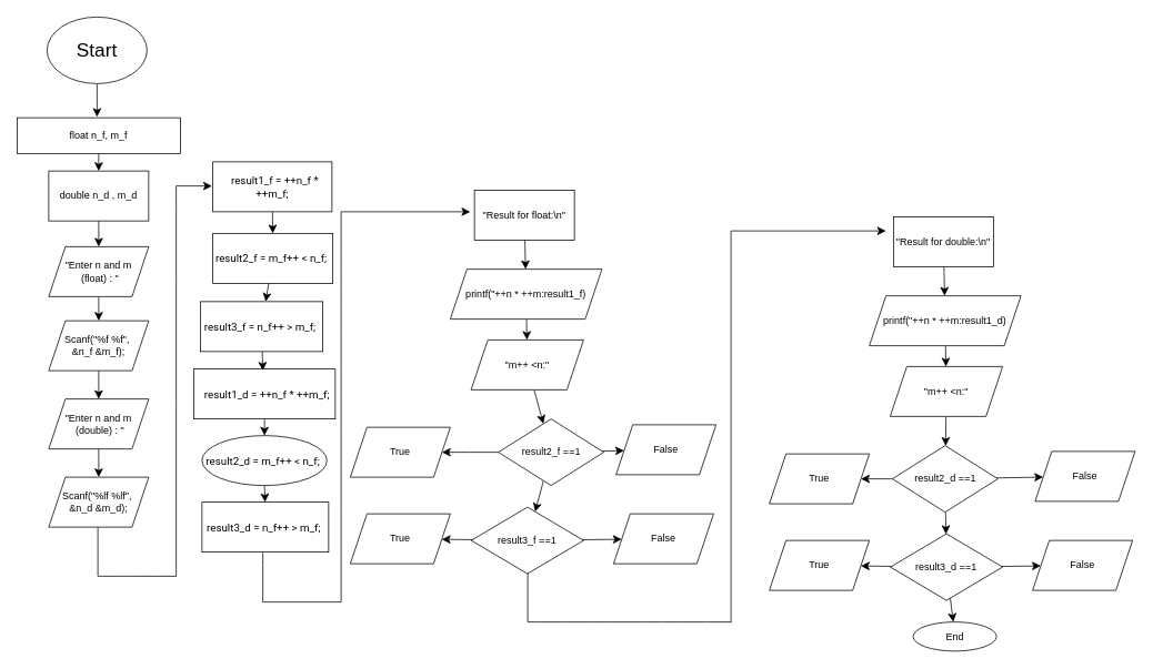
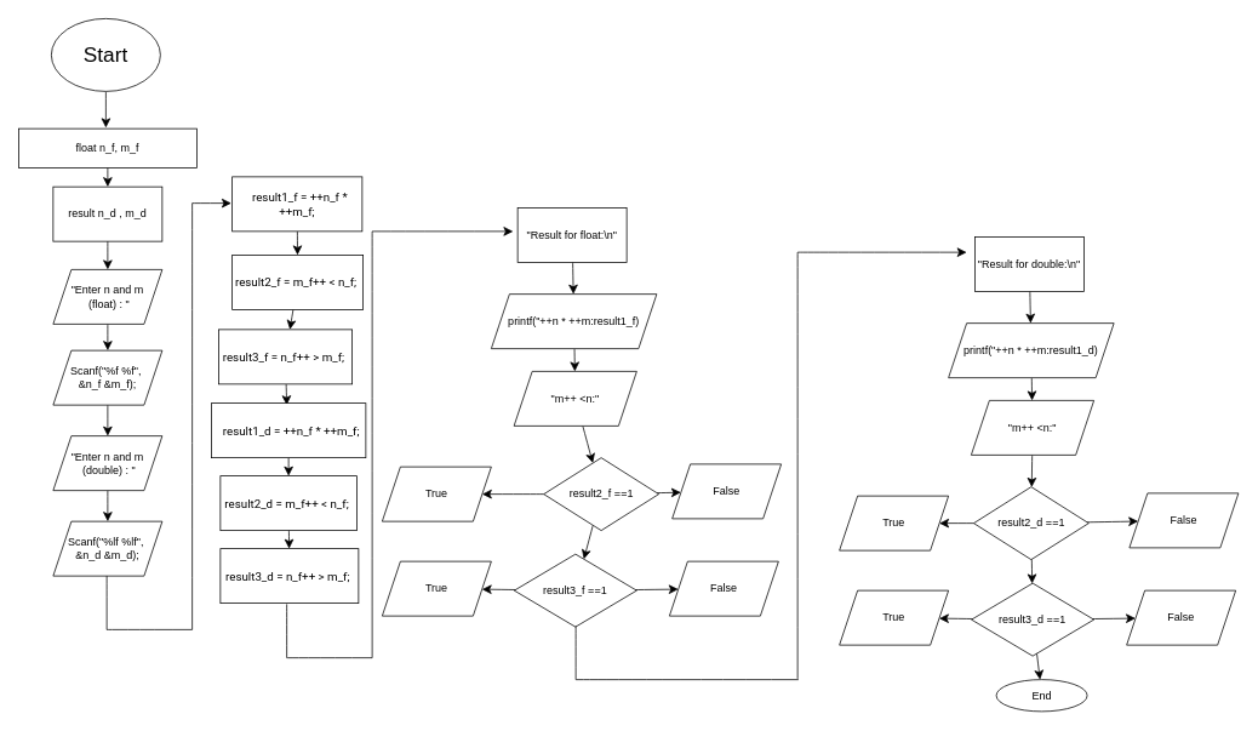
- <mxCell id="7" value="double n_d , m_d" style="whiteSpace=wrap;html=1;rounded=0;" vertex="1" parent="1"><mxGeometry x="58" y="205" width="120" height="60" as="geometry" /></mxCell>
+ <mxCell id="7" value="result n_d , m_d" style="whiteSpace=wrap;html=1;rounded=0;" vertex="1" parent="1"><mxGeometry x="58" y="205" width="120" height="60" as="geometry" /></mxCell>
- <mxCell id="28" value="&lt;span style=&quot;font-family: Roboto, -apple-system, &amp;quot;apple color emoji&amp;quot;, BlinkMacSystemFont, &amp;quot;Segoe UI&amp;quot;, Roboto, Oxygen-Sans, Ubuntu, Cantarell, &amp;quot;Helvetica Neue&amp;quot;, sans-serif; font-size: 13px; text-align: start; white-space-collapse: preserve;&quot;&gt;result2_d = m_f++ &amp;lt; n_f; &lt;/span&gt;&lt;span style=&quot;font-family: Roboto, -apple-system, &amp;quot;apple color emoji&amp;quot;, BlinkMacSystemFont, &amp;quot;Segoe UI&amp;quot;, Roboto, Oxygen-Sans, Ubuntu, Cantarell, &amp;quot;Helvetica Neue&amp;quot;, sans-serif; font-size: 13px; text-align: start; white-space-collapse: preserve;&quot;&gt;&lt;/span&gt;" style="ellipse;whiteSpace=wrap;html=1;" vertex="1" parent="1"><mxGeometry x="242" y="523" width="150" height="60" as="geometry" /></mxCell>
+ <mxCell id="28" value="&lt;span style=&quot;font-family: Roboto, -apple-system, &amp;quot;apple color emoji&amp;quot;, BlinkMacSystemFont, &amp;quot;Segoe UI&amp;quot;, Roboto, Oxygen-Sans, Ubuntu, Cantarell, &amp;quot;Helvetica Neue&amp;quot;, sans-serif; font-size: 13px; text-align: start; white-space-collapse: preserve;&quot;&gt;result2_d = m_f++ &amp;lt; n_f; &lt;/span&gt;&lt;span style=&quot;font-family: Roboto, -apple-system, &amp;quot;apple color emoji&amp;quot;, BlinkMacSystemFont, &amp;quot;Segoe UI&amp;quot;, Roboto, Oxygen-Sans, Ubuntu, Cantarell, &amp;quot;Helvetica Neue&amp;quot;, sans-serif; font-size: 13px; text-align: start; white-space-collapse: preserve;&quot;&gt;&lt;/span&gt;" style="rounded=0;whiteSpace=wrap;html=1;" vertex="1" parent="1"><mxGeometry x="242" y="523" width="150" height="60" as="geometry" /></mxCell>
